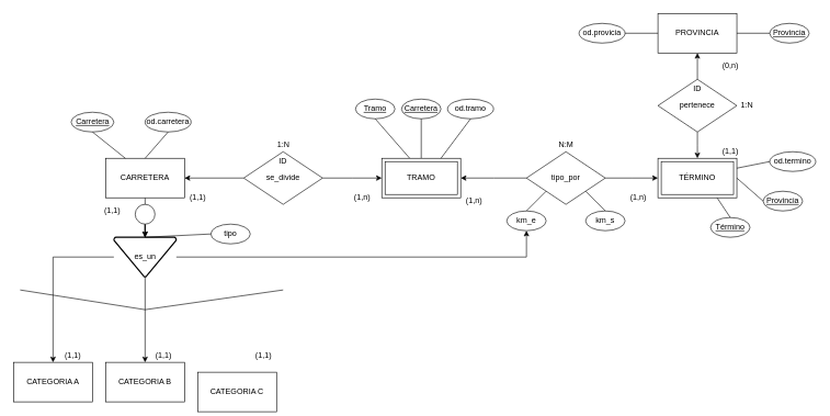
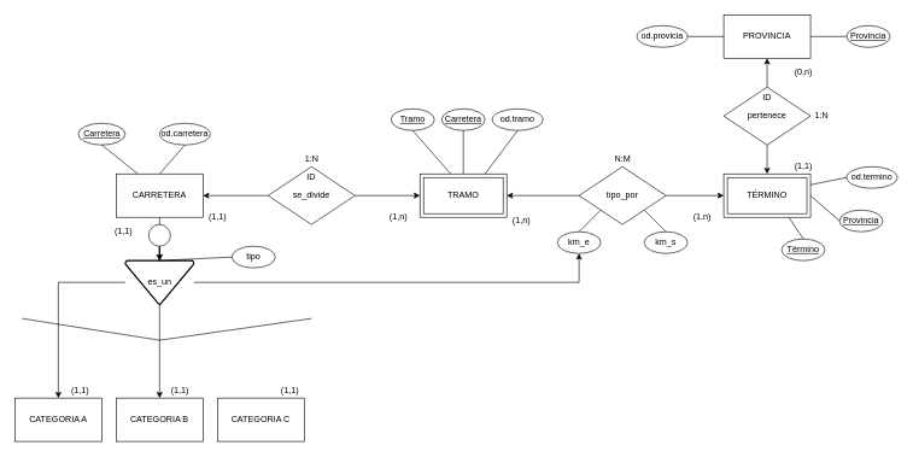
- <mxCell id="23" value="CATEGORIA C" style="rounded=0;whiteSpace=wrap;html=1;" parent="1" vertex="1"><mxGeometry x="300" y="565" width="120" height="60" as="geometry" /></mxCell>
+ <mxCell id="23" value="CATEGORIA C" style="rounded=0;whiteSpace=wrap;html=1;" parent="1" vertex="1"><mxGeometry x="300" y="550" width="120" height="60" as="geometry" /></mxCell>
